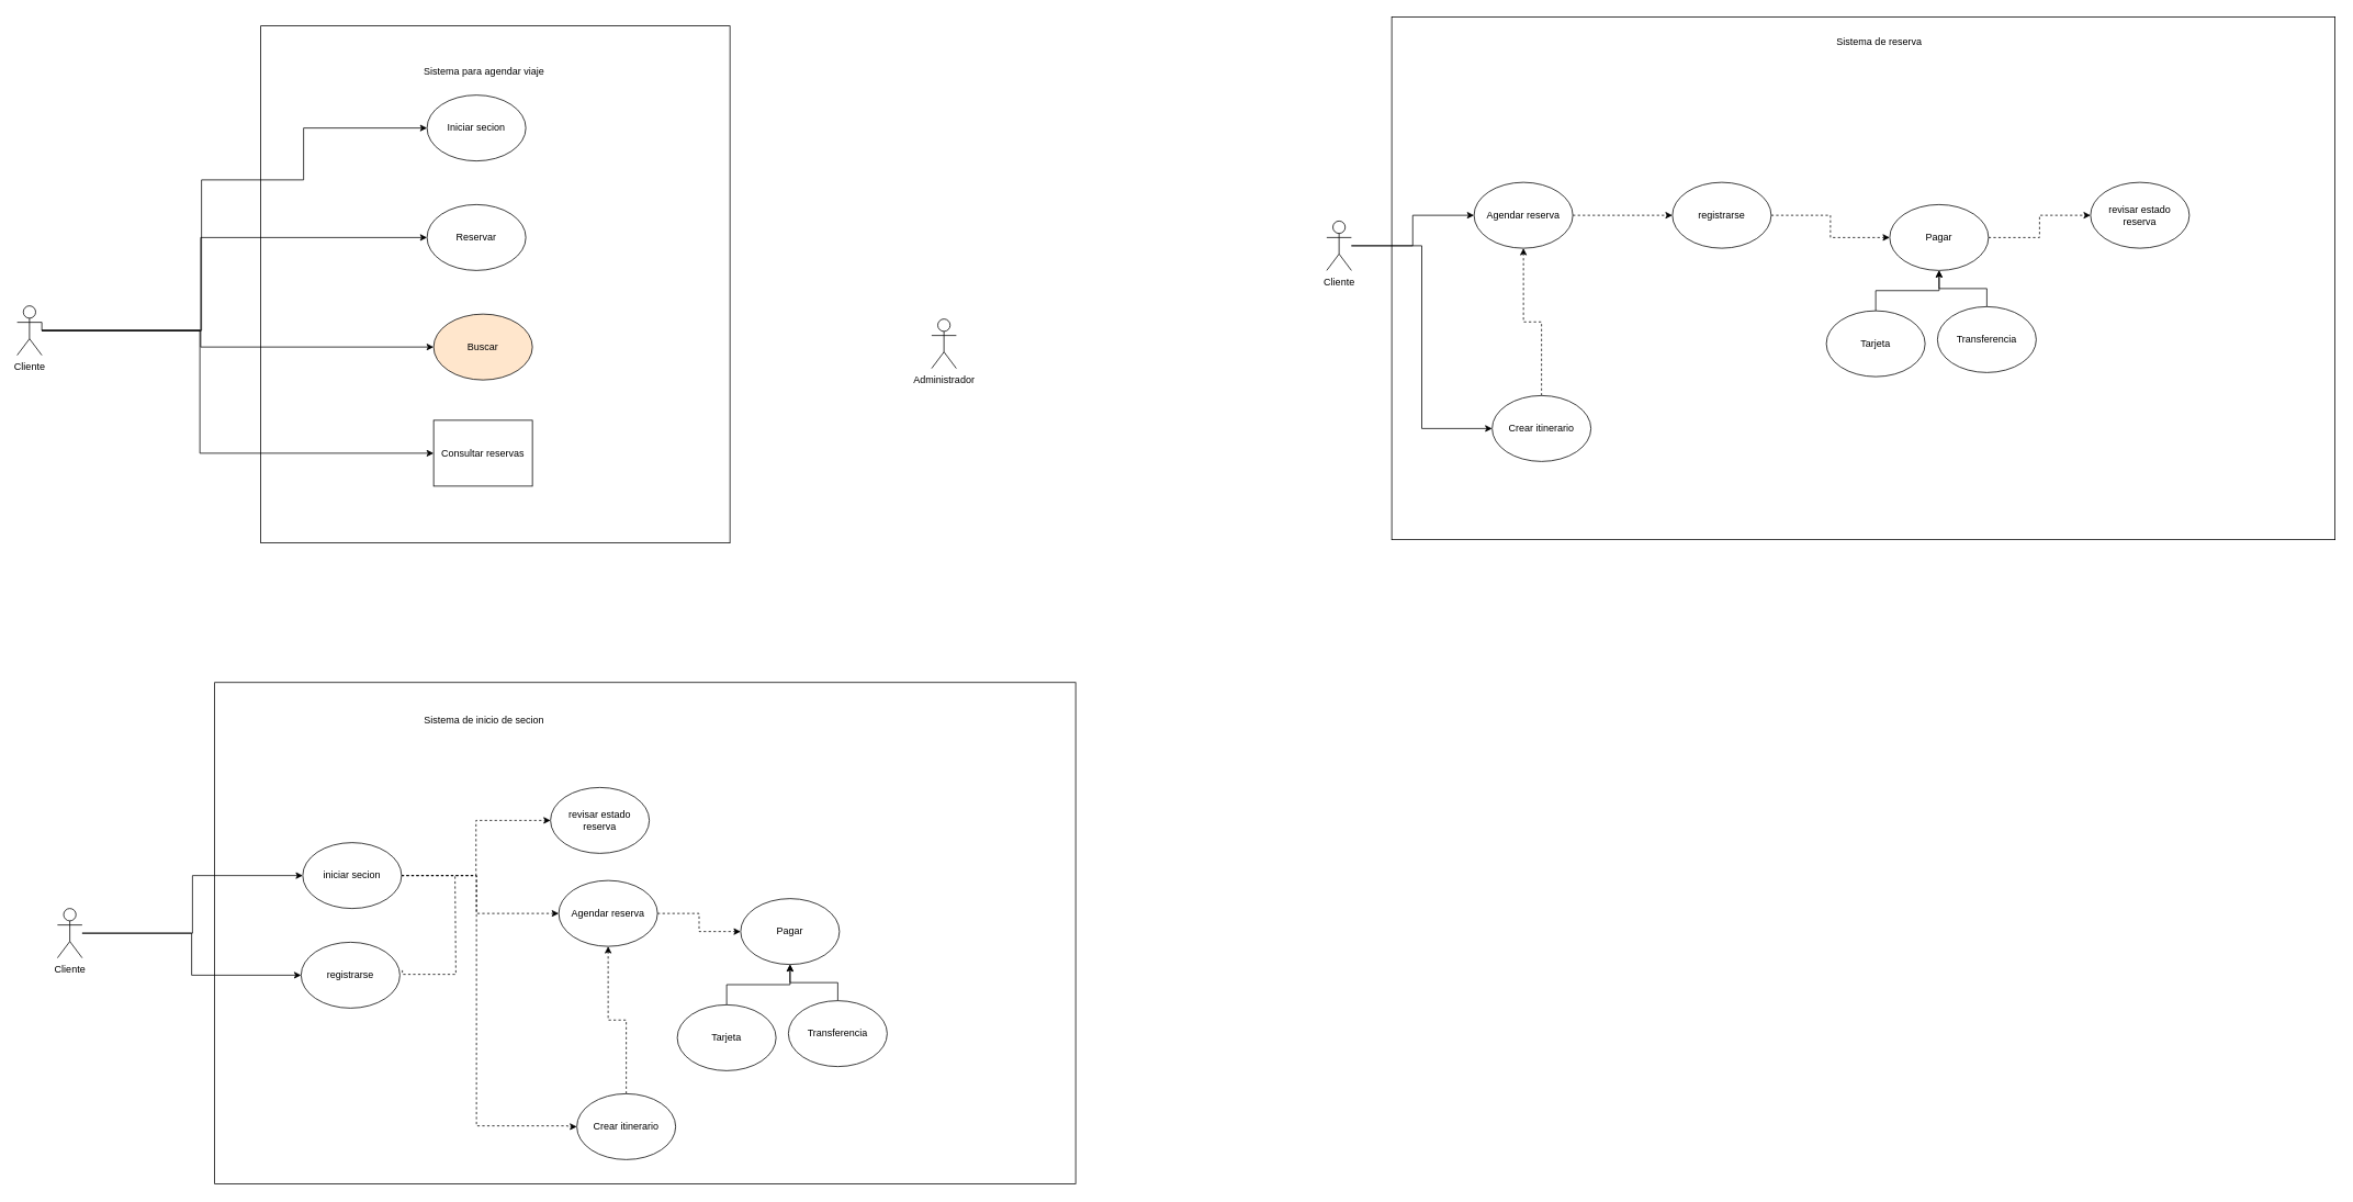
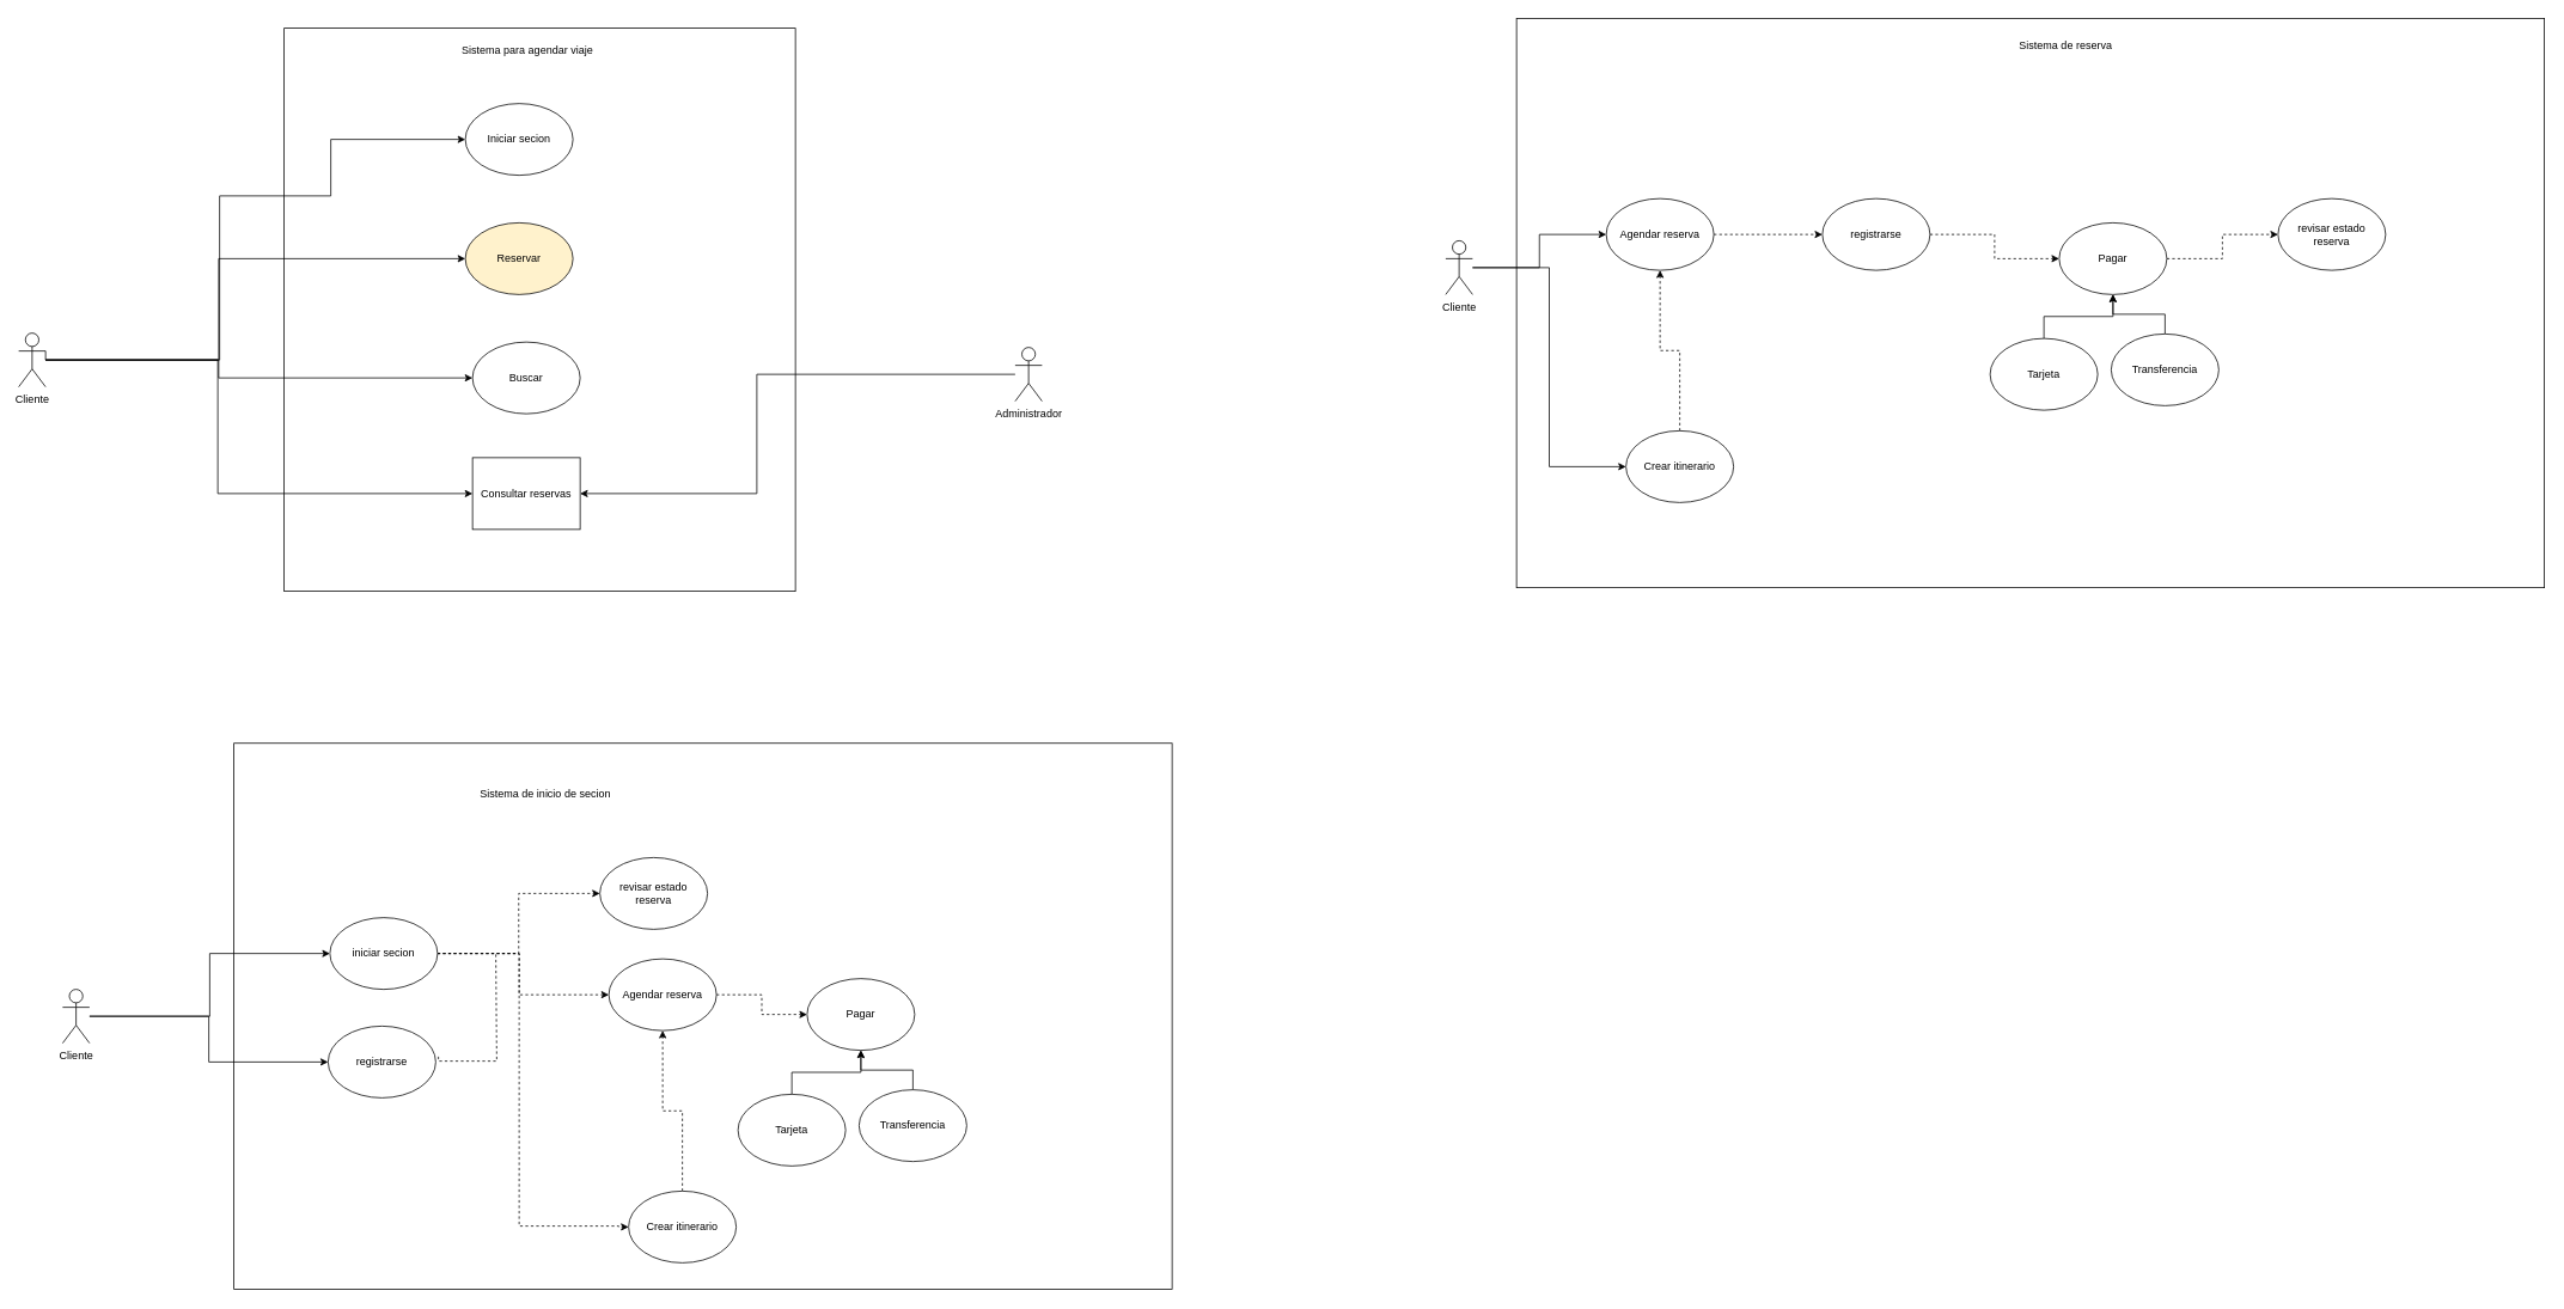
- <mxCell id="53" value="Sistema de reserva" style="text;html=1;align=center;verticalAlign=middle;resizable=0;points=[];autosize=1;strokeColor=none;fillColor=none;" vertex="1" parent="1"><mxGeometry x="2221" y="37" width="121" height="26" as="geometry" /></mxCell>
+ <mxCell id="53" value="Sistema de reserva" style="text;html=1;align=center;verticalAlign=middle;resizable=0;points=[];autosize=1;strokeColor=none;fillColor=none;" vertex="1" parent="1"><mxGeometry x="2241" y="37" width="121" height="26" as="geometry" /></mxCell>
- <mxCell id="14" value="Sistema para agendar viaje" style="text;html=1;align=center;verticalAlign=middle;resizable=0;points=[];autosize=1;strokeColor=none;fillColor=none;" parent="1" vertex="1"><mxGeometry x="504.5" y="73" width="164" height="26" as="geometry" /></mxCell>
+ <mxCell id="14" value="Sistema para agendar viaje" style="text;html=1;align=center;verticalAlign=middle;resizable=0;points=[];autosize=1;strokeColor=none;fillColor=none;" parent="1" vertex="1"><mxGeometry x="504.5" y="43" width="164" height="26" as="geometry" /></mxCell>
- <mxCell id="9" value="Reservar" style="ellipse;whiteSpace=wrap;html=1;" parent="1" vertex="1"><mxGeometry x="518" y="248" width="120" height="80" as="geometry" /></mxCell>
+ <mxCell id="9" value="Reservar" style="ellipse;whiteSpace=wrap;html=1;fillColor=#fff2cc;" parent="1" vertex="1"><mxGeometry x="518" y="248" width="120" height="80" as="geometry" /></mxCell>
- <mxCell id="10" value="Buscar" style="ellipse;whiteSpace=wrap;html=1;fillColor=#ffe6cc;" parent="1" vertex="1"><mxGeometry x="526" y="381" width="120" height="80" as="geometry" /></mxCell>
+ <mxCell id="10" value="Buscar" style="ellipse;whiteSpace=wrap;html=1;" parent="1" vertex="1"><mxGeometry x="526" y="381" width="120" height="80" as="geometry" /></mxCell>
+ <mxCell id="12" style="edgeStyle=orthogonalEdgeStyle;rounded=0;orthogonalLoop=1;jettySize=auto;html=1;entryX=1;entryY=0.5;entryDx=0;entryDy=0;" parent="1" source="13" target="11" edge="1"><mxGeometry relative="1" as="geometry"><Array as="points"><mxPoint x="843" y="417" /><mxPoint x="843" y="550" /></Array></mxGeometry></mxCell>
- <mxCell id="16" value="Sistema de inicio de secion" style="text;html=1;align=center;verticalAlign=middle;resizable=0;points=[];autosize=1;strokeColor=none;fillColor=none;" parent="1" vertex="1"><mxGeometry x="505" y="862" width="163" height="26" as="geometry" /></mxCell>
+ <mxCell id="16" value="Sistema de inicio de secion" style="text;html=1;align=center;verticalAlign=middle;resizable=0;points=[];autosize=1;strokeColor=none;fillColor=none;" parent="1" vertex="1"><mxGeometry x="525" y="872" width="163" height="26" as="geometry" /></mxCell>
